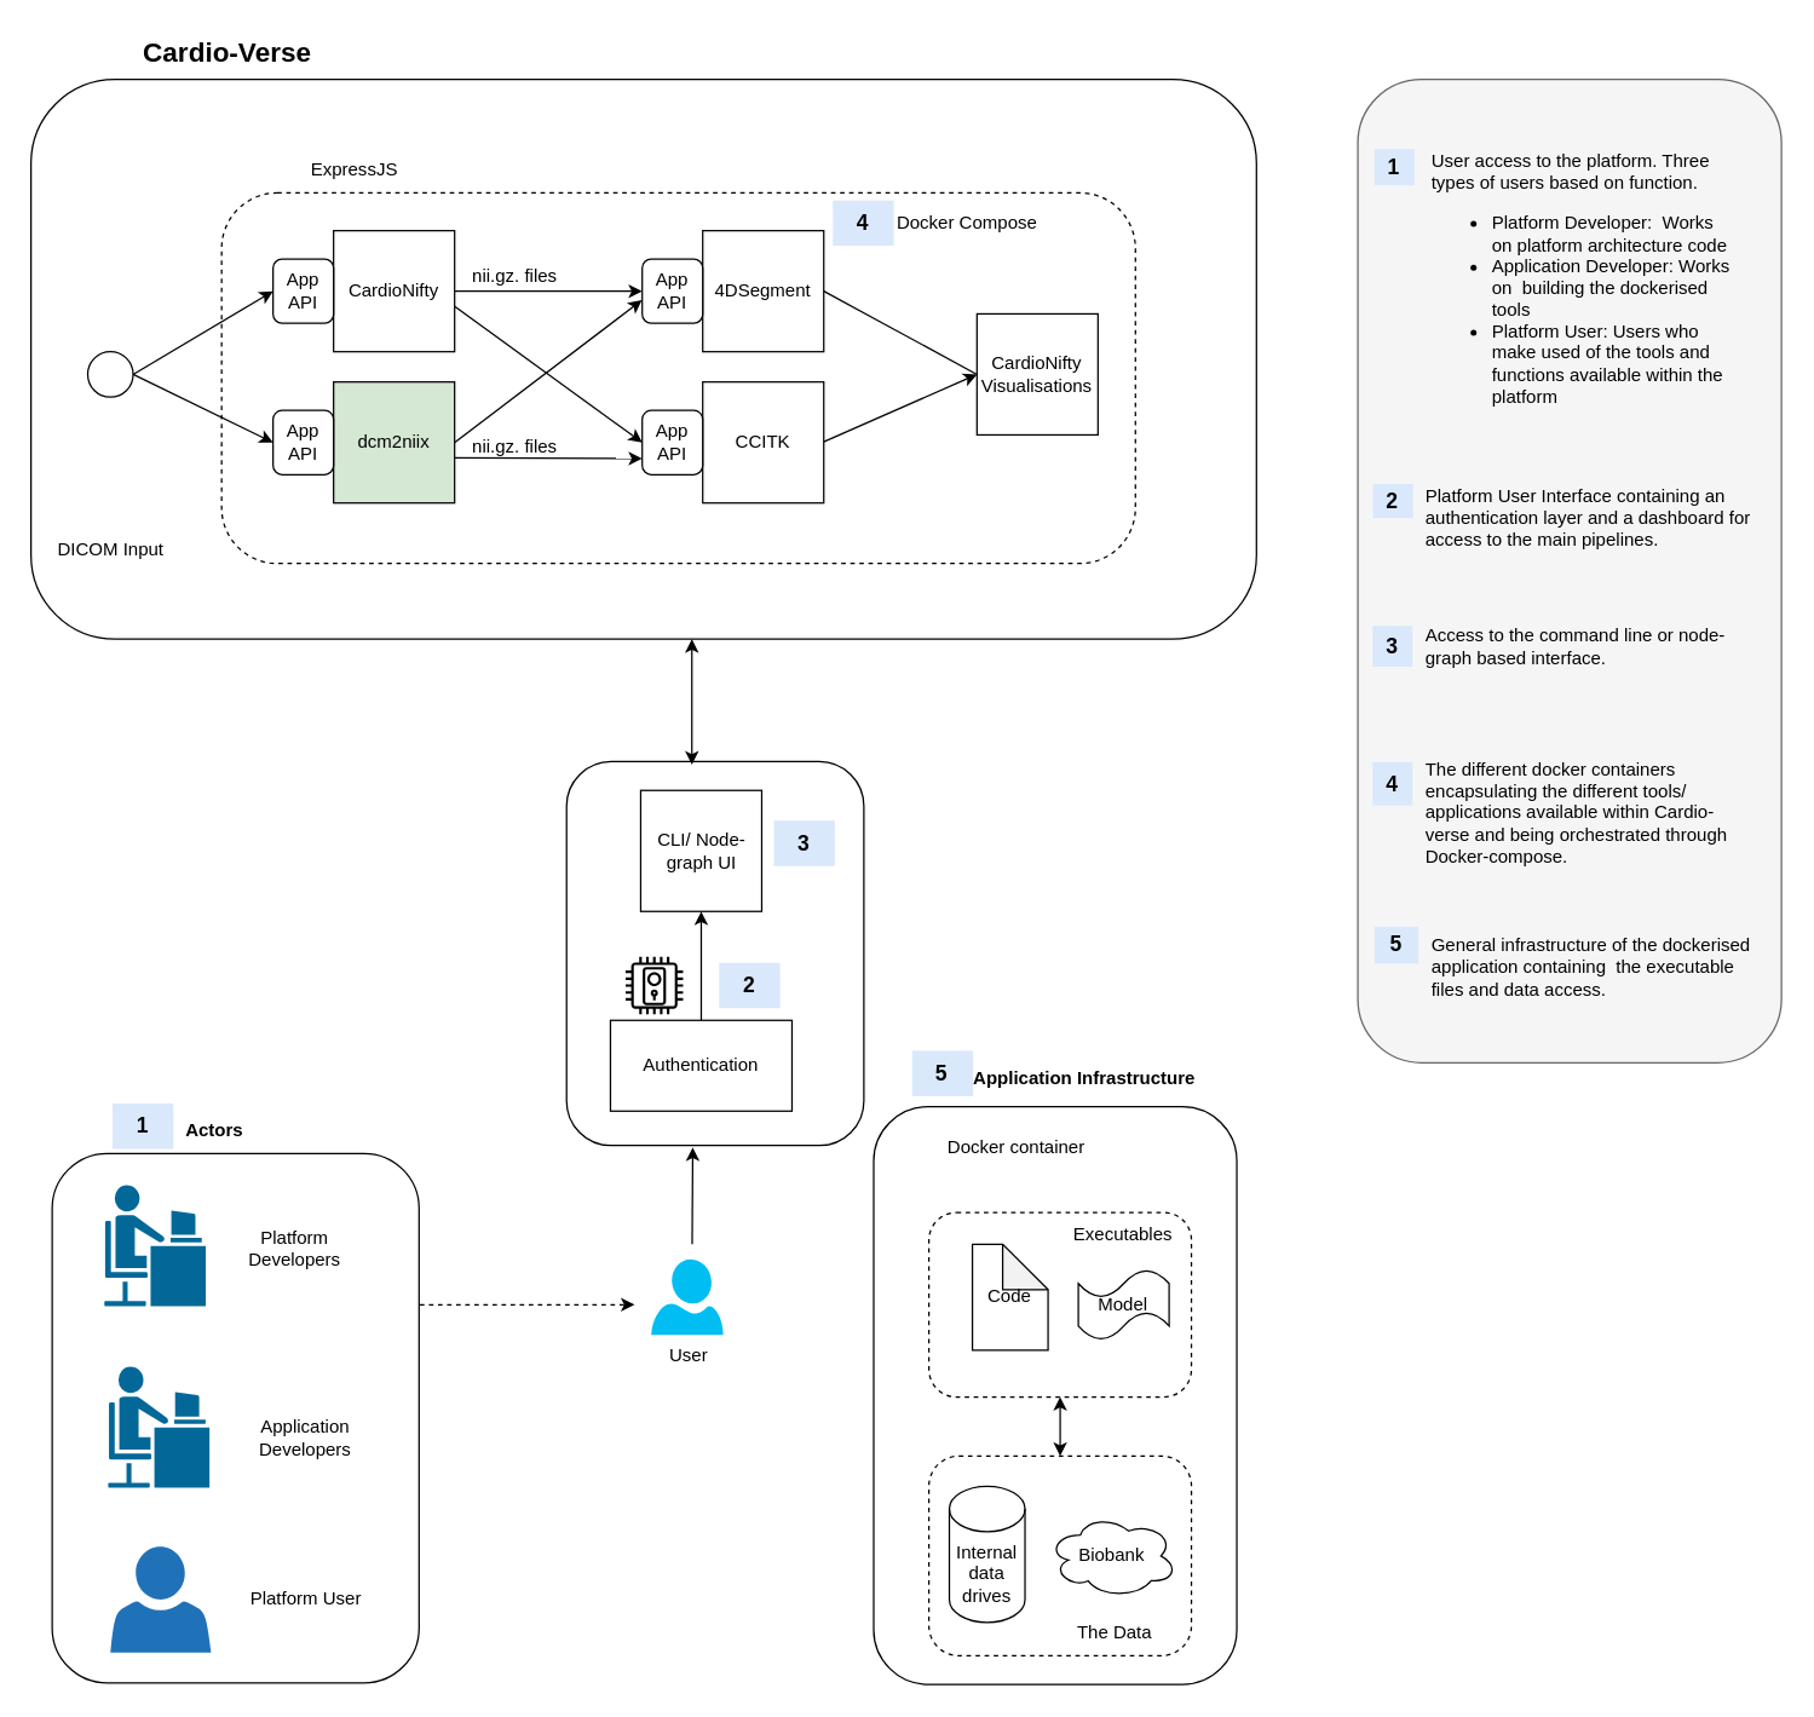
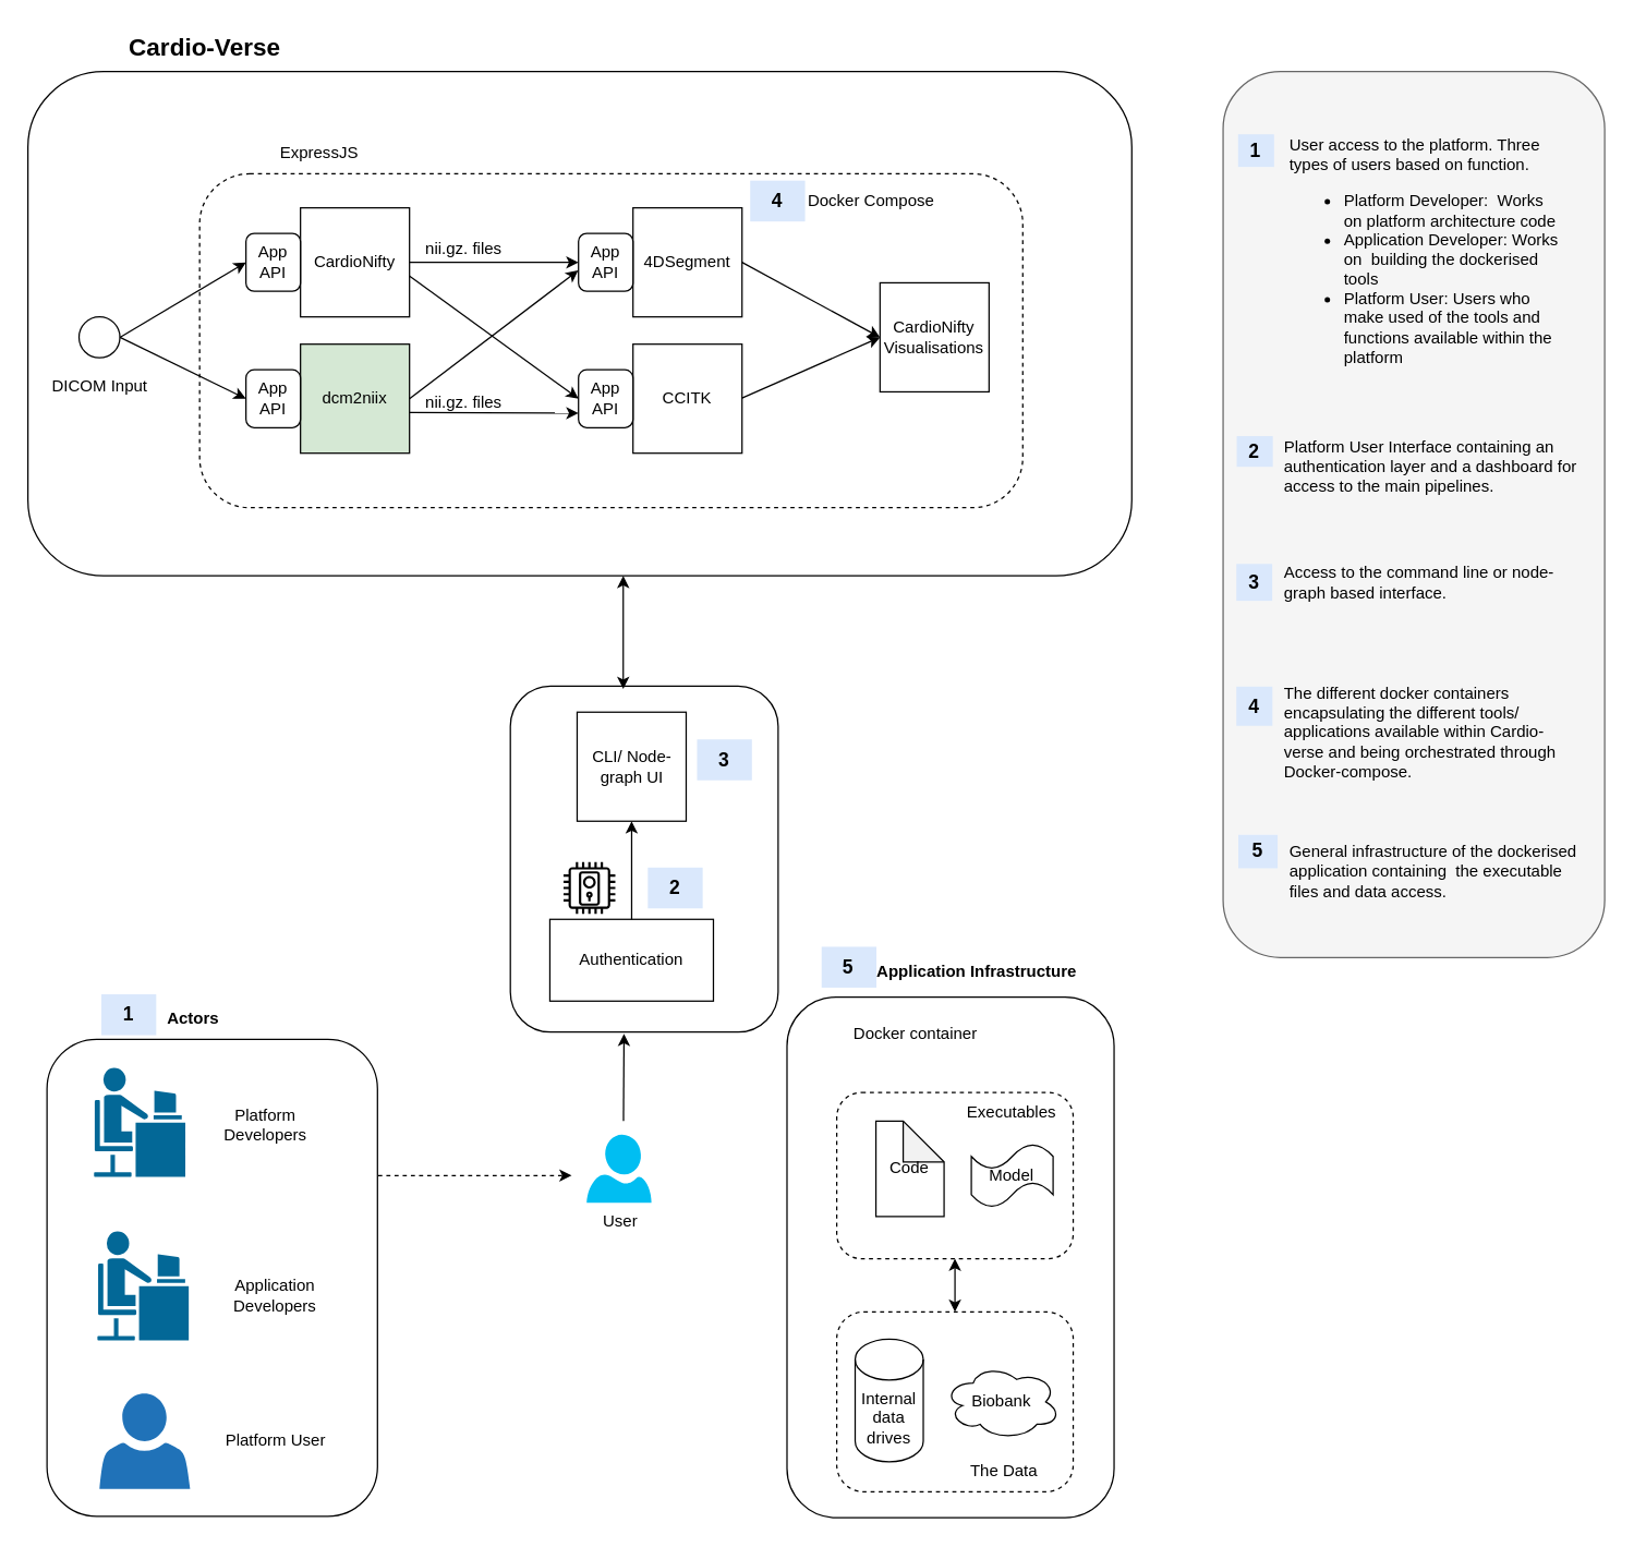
- <mxCell id="53" value="" style="endArrow=none;html=1;rounded=0;exitX=1;exitY=0.5;exitDx=0;exitDy=0;entryX=0;entryY=0.5;entryDx=0;entryDy=0;" edge="1" parent="1" source="8" target="52"><mxGeometry width="50" height="50" relative="1" as="geometry"><mxPoint x="554" y="301.52" as="sourcePoint" /><mxPoint x="655" y="257" as="targetPoint" /></mxGeometry></mxCell>
+ <mxCell id="53" value="" style="endArrow=classic;html=1;rounded=0;exitX=1;exitY=0.5;exitDx=0;exitDy=0;entryX=0;entryY=0.5;entryDx=0;entryDy=0;" edge="1" parent="1" source="8" target="52"><mxGeometry width="50" height="50" relative="1" as="geometry"><mxPoint x="554" y="301.52" as="sourcePoint" /><mxPoint x="655" y="257" as="targetPoint" /></mxGeometry></mxCell>
- <mxCell id="24" value="DICOM Input" style="text;html=1;strokeColor=none;fillColor=none;align=center;verticalAlign=middle;whiteSpace=wrap;rounded=0;" parent="1" vertex="1"><mxGeometry x="33.75" y="348.25" width="77.5" height="30" as="geometry" /></mxCell>
+ <mxCell id="24" value="DICOM Input" style="text;html=1;strokeColor=none;fillColor=none;align=center;verticalAlign=middle;whiteSpace=wrap;rounded=0;" parent="1" vertex="1"><mxGeometry x="33.75" y="268.25" width="77.5" height="30" as="geometry" /></mxCell>
